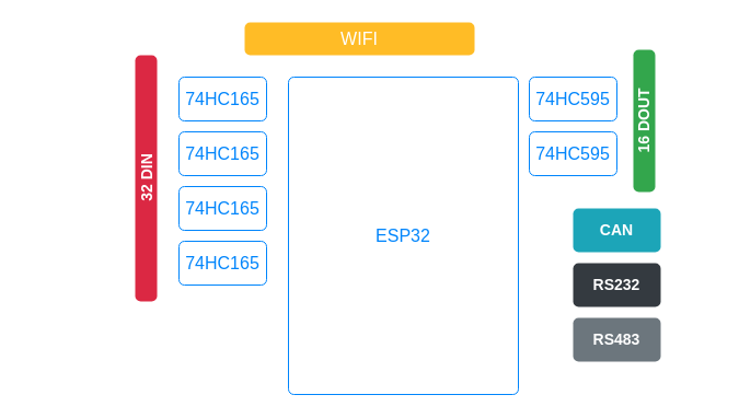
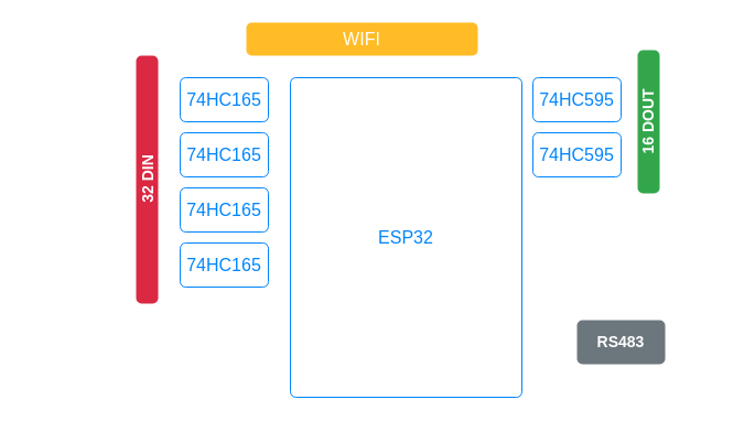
- <mxCell id="10" value="&lt;div style=&quot;font-size: 14px;&quot;&gt;CAN&lt;/div&gt;" style="html=1;shadow=0;dashed=0;shape=mxgraph.bootstrap.rrect;rSize=5;strokeColor=none;strokeWidth=1;fillColor=#1CA5B8;fontColor=#FFFFFF;whiteSpace=wrap;align=center;verticalAlign=middle;spacingLeft=0;fontStyle=1;fontSize=14;spacing=5;" vertex="1" parent="1"><mxGeometry x="523" y="190" width="80" height="40" as="geometry" /></mxCell>
- <mxCell id="11" value="&lt;div&gt;RS232&lt;/div&gt;" style="html=1;shadow=0;dashed=0;shape=mxgraph.bootstrap.rrect;rSize=5;strokeColor=none;strokeWidth=1;fillColor=#343A40;fontColor=#FFFFFF;whiteSpace=wrap;align=center;verticalAlign=middle;spacingLeft=0;fontStyle=1;fontSize=14;spacing=2;" vertex="1" parent="1"><mxGeometry x="523" y="240" width="80" height="40" as="geometry" /></mxCell>
